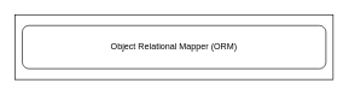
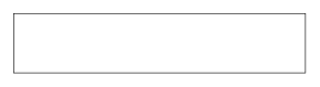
- <mxCell id="3" value="Object Relational Mapper (ORM)" style="rounded=1;whiteSpace=wrap;html=1;" vertex="1" parent="1"><mxGeometry x="30" y="35" width="420" height="60" as="geometry" /></mxCell>
